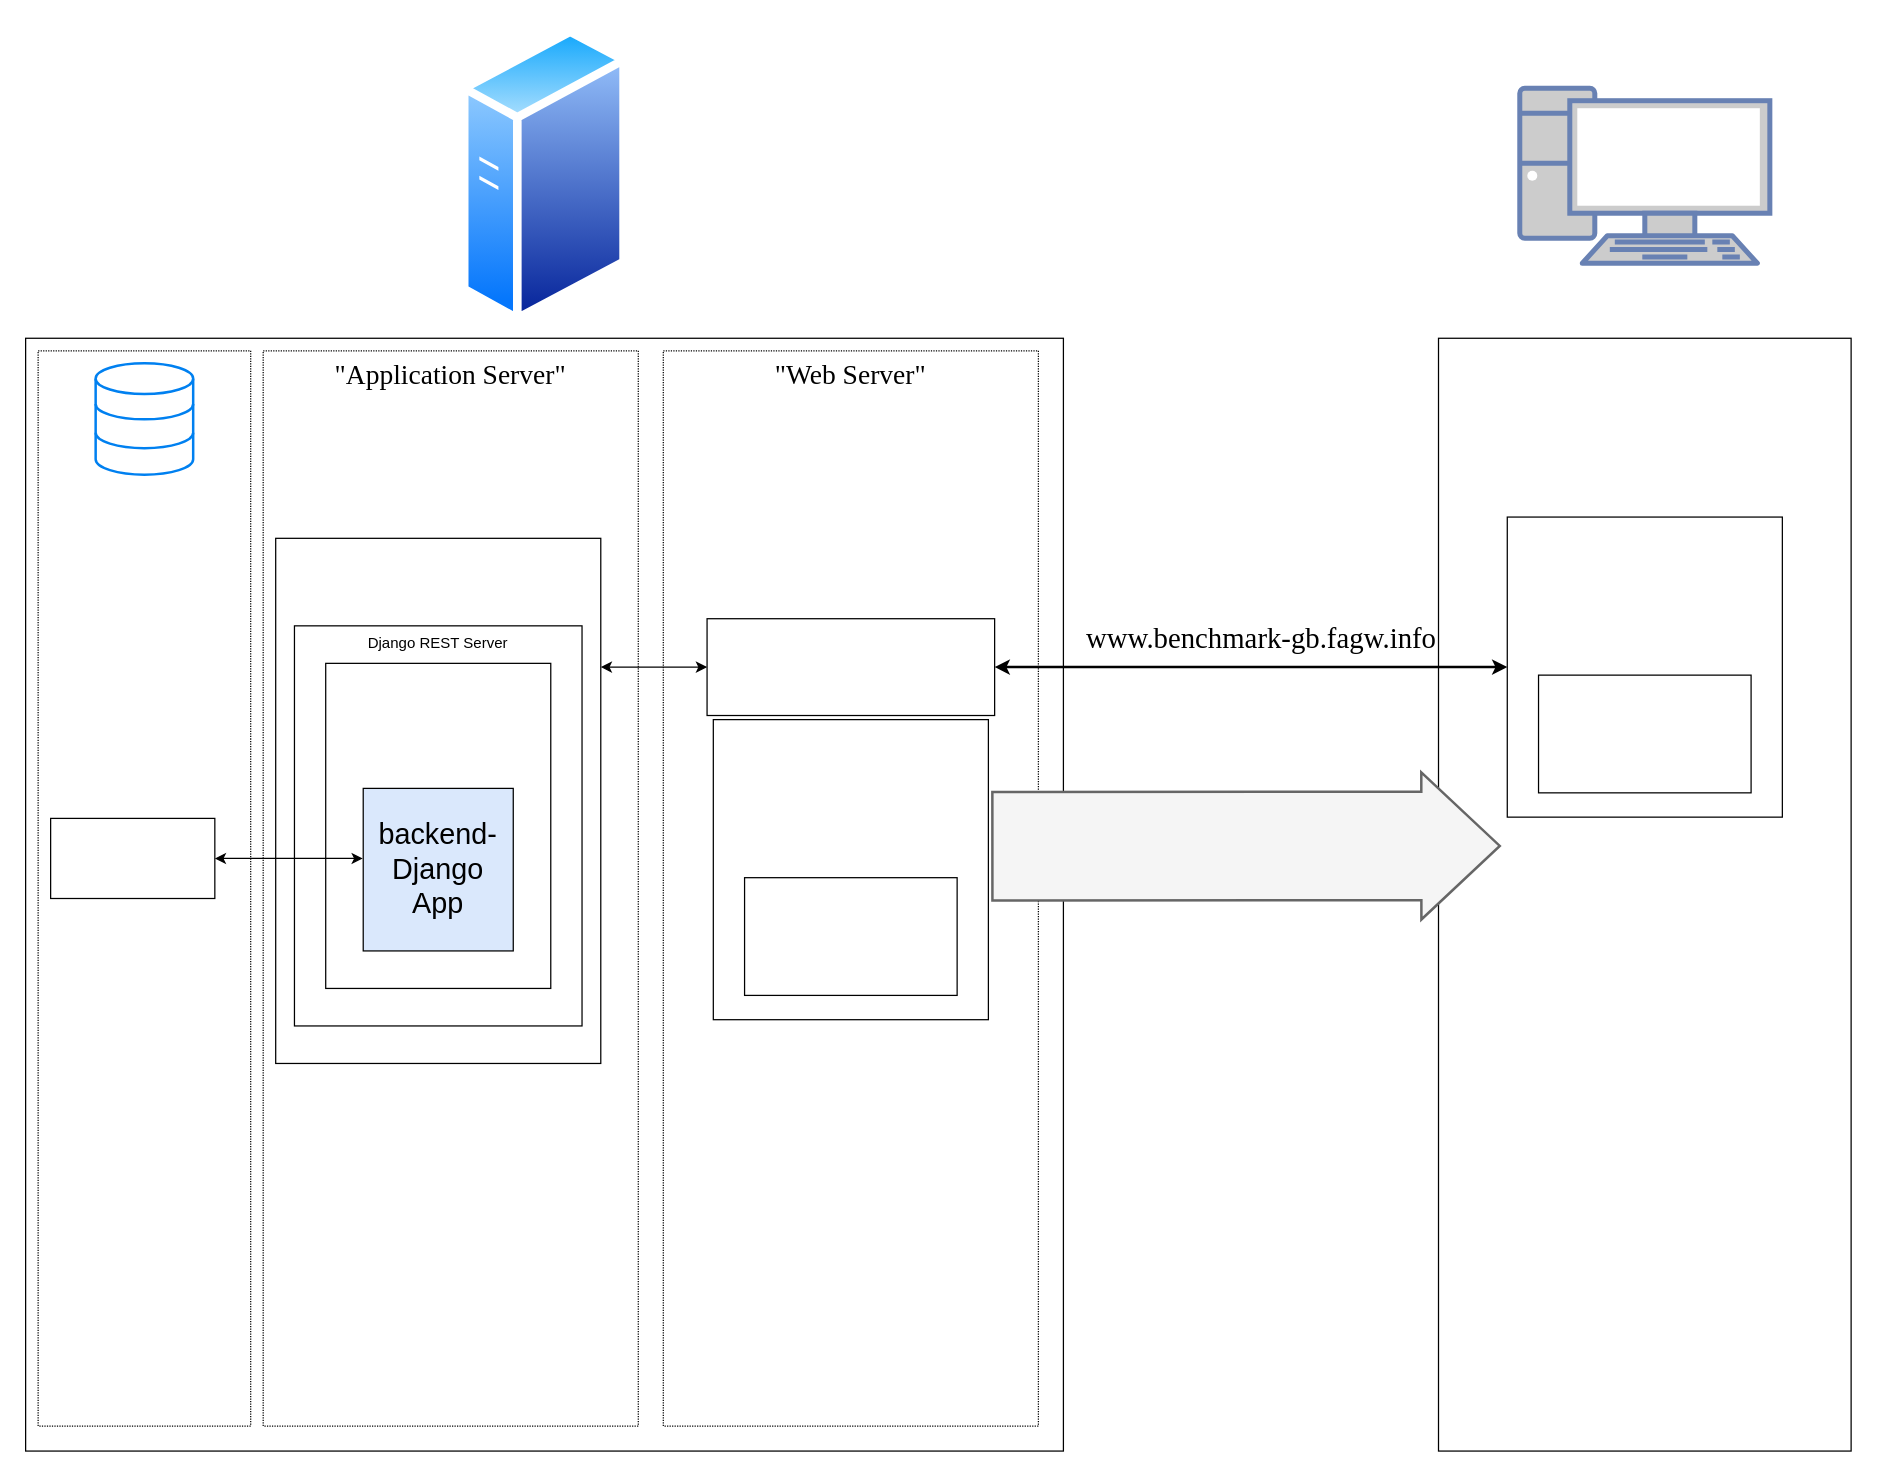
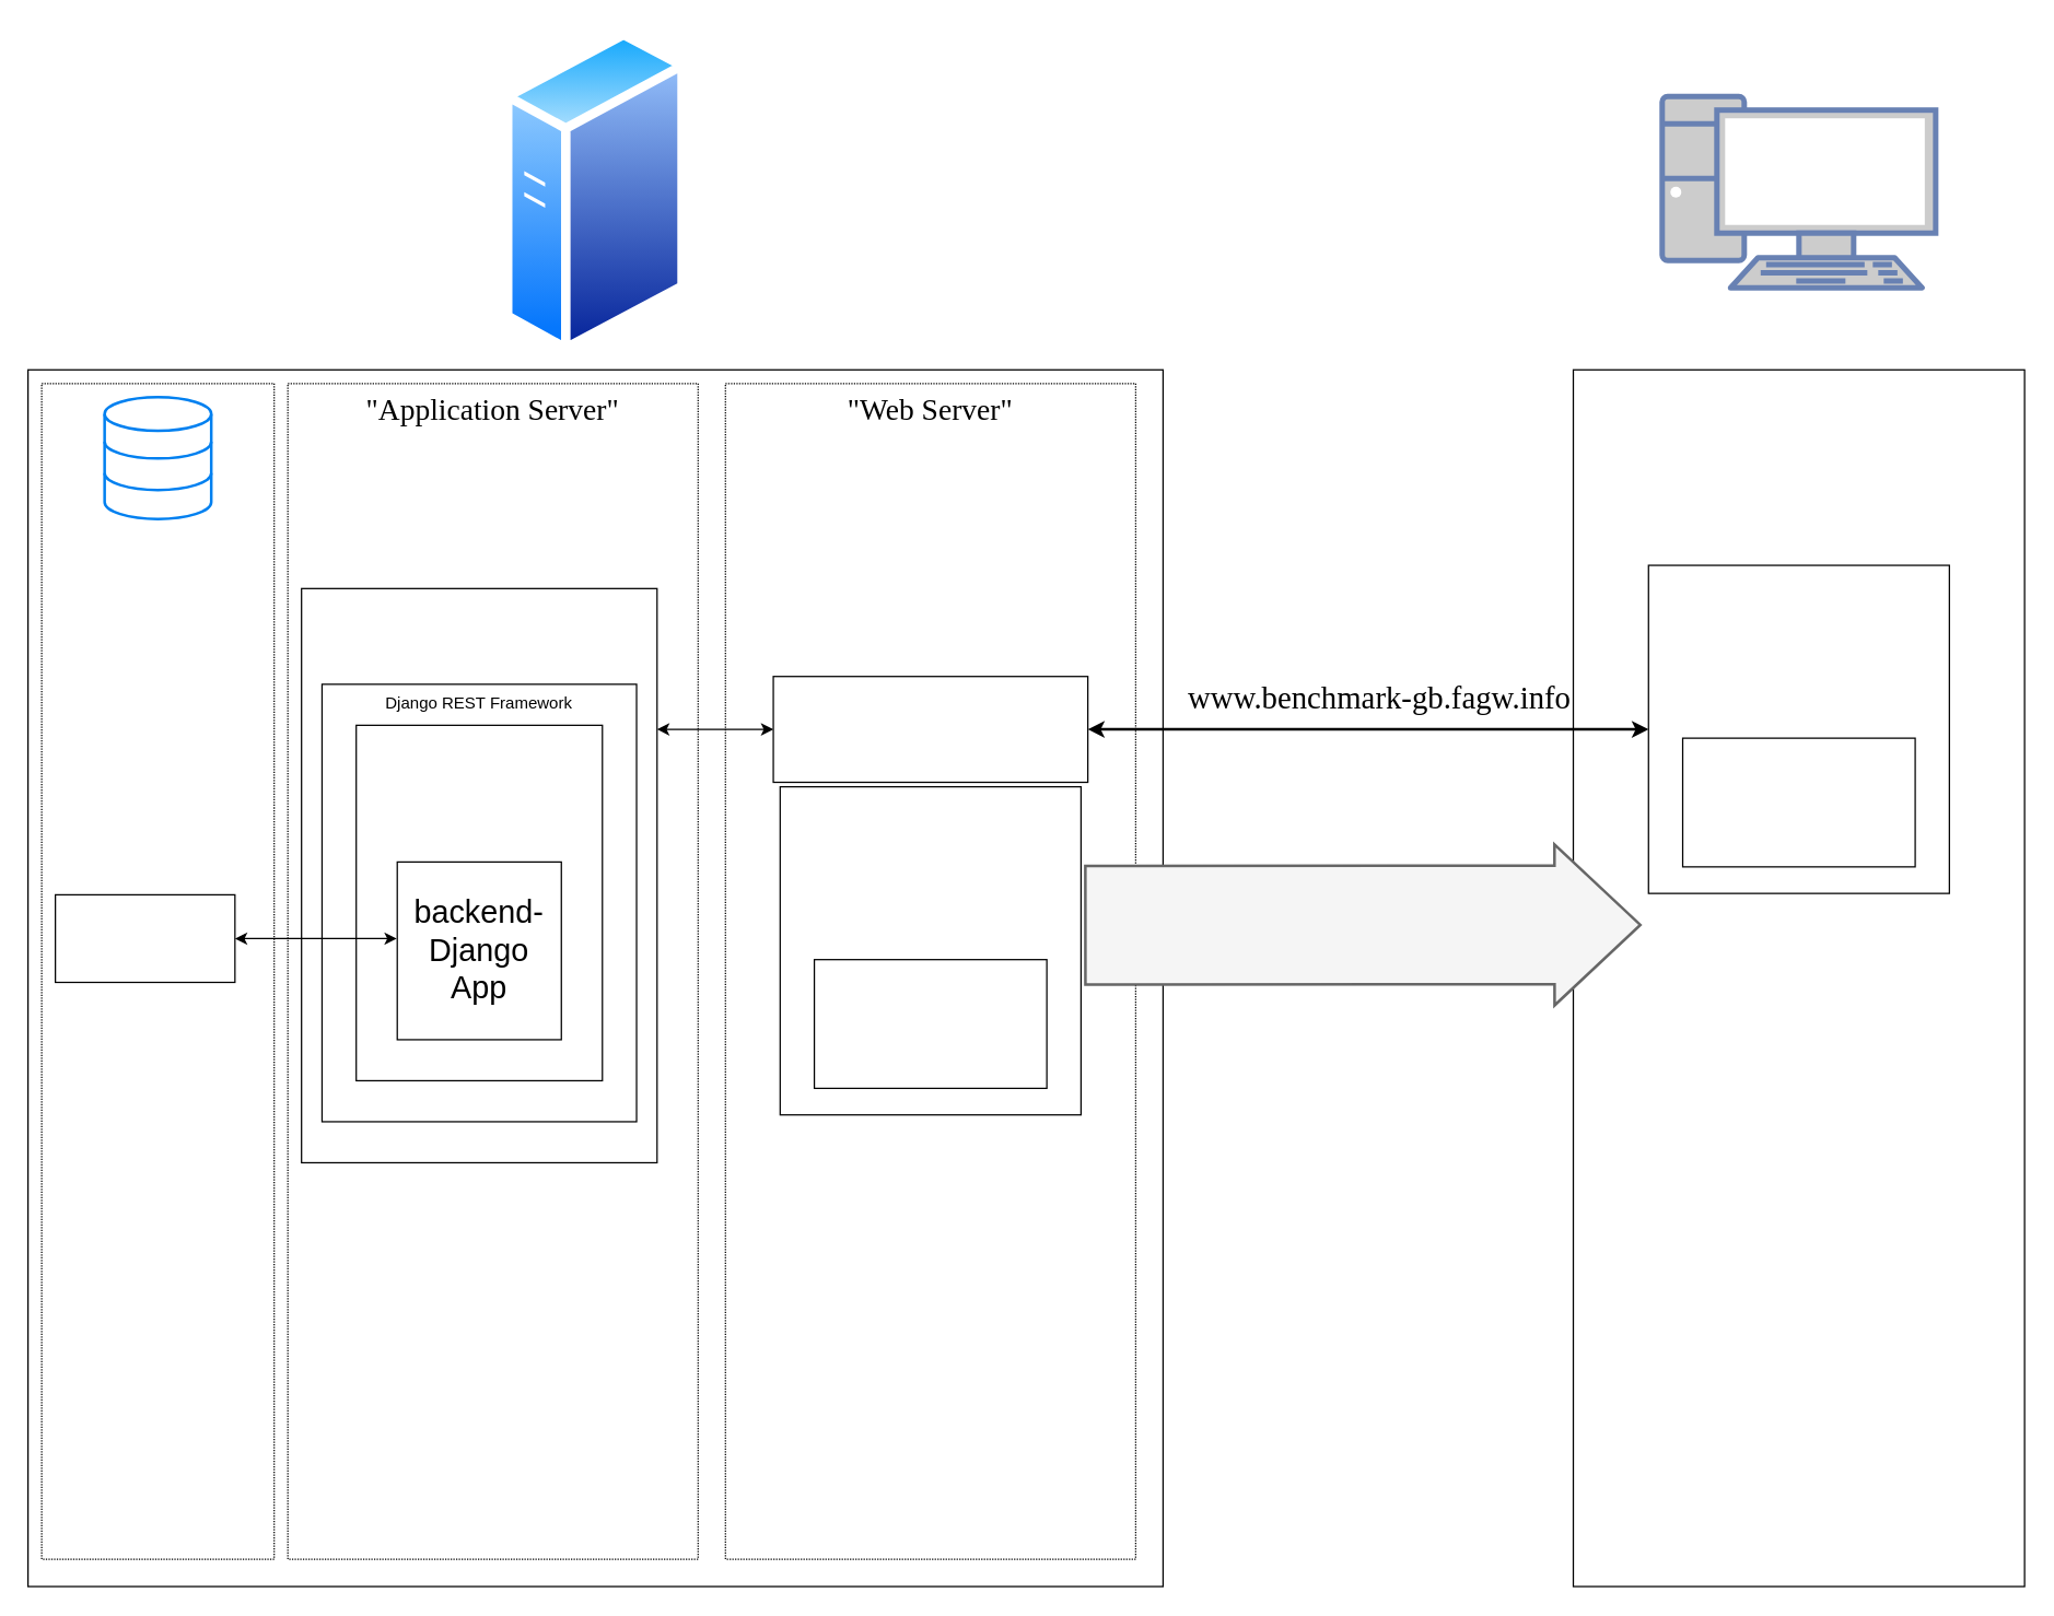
- <mxCell id="6" value="Django REST Server" style="rounded=0;whiteSpace=wrap;html=1;spacingTop=0;verticalAlign=top;labelPosition=center;verticalLabelPosition=middle;align=center;" vertex="1" parent="1"><mxGeometry x="235" y="500" width="230" height="320" as="geometry" /></mxCell>
+ <mxCell id="6" value="Django REST Framework" style="rounded=0;whiteSpace=wrap;html=1;spacingTop=0;verticalAlign=top;labelPosition=center;verticalLabelPosition=middle;align=center;" vertex="1" parent="1"><mxGeometry x="235" y="500" width="230" height="320" as="geometry" /></mxCell>
- <mxCell id="9" value="&lt;font style=&quot;font-size: 23px;&quot;&gt;backend-&lt;br&gt;Django&lt;br&gt;App&lt;br&gt;&lt;/font&gt;" style="rounded=0;whiteSpace=wrap;html=1;verticalAlign=middle;fontSize=23;fillColor=#dae8fc;" vertex="1" parent="1"><mxGeometry x="290" y="630" width="120" height="130" as="geometry" /></mxCell>
+ <mxCell id="9" value="&lt;font style=&quot;font-size: 23px;&quot;&gt;backend-&lt;br&gt;Django&lt;br&gt;App&lt;br&gt;&lt;/font&gt;" style="rounded=0;whiteSpace=wrap;html=1;verticalAlign=middle;fontSize=23;" vertex="1" parent="1"><mxGeometry x="290" y="630" width="120" height="130" as="geometry" /></mxCell>
